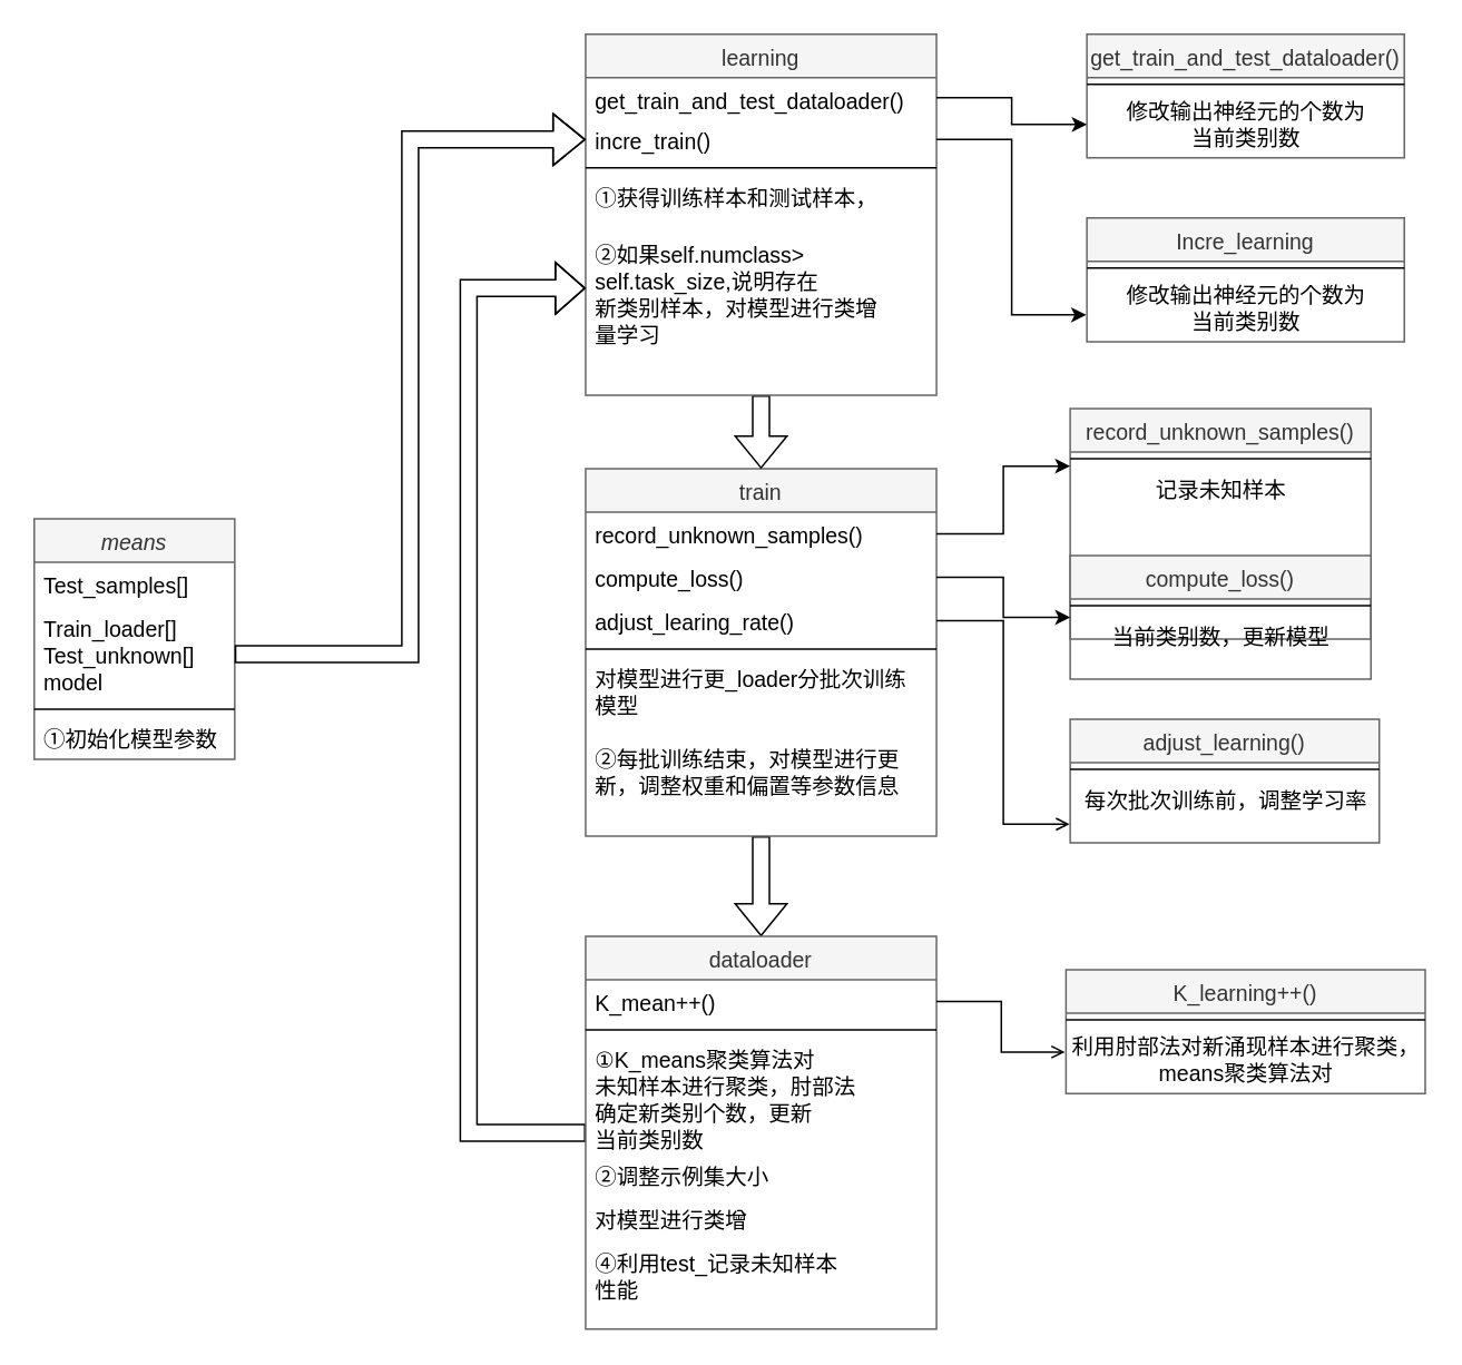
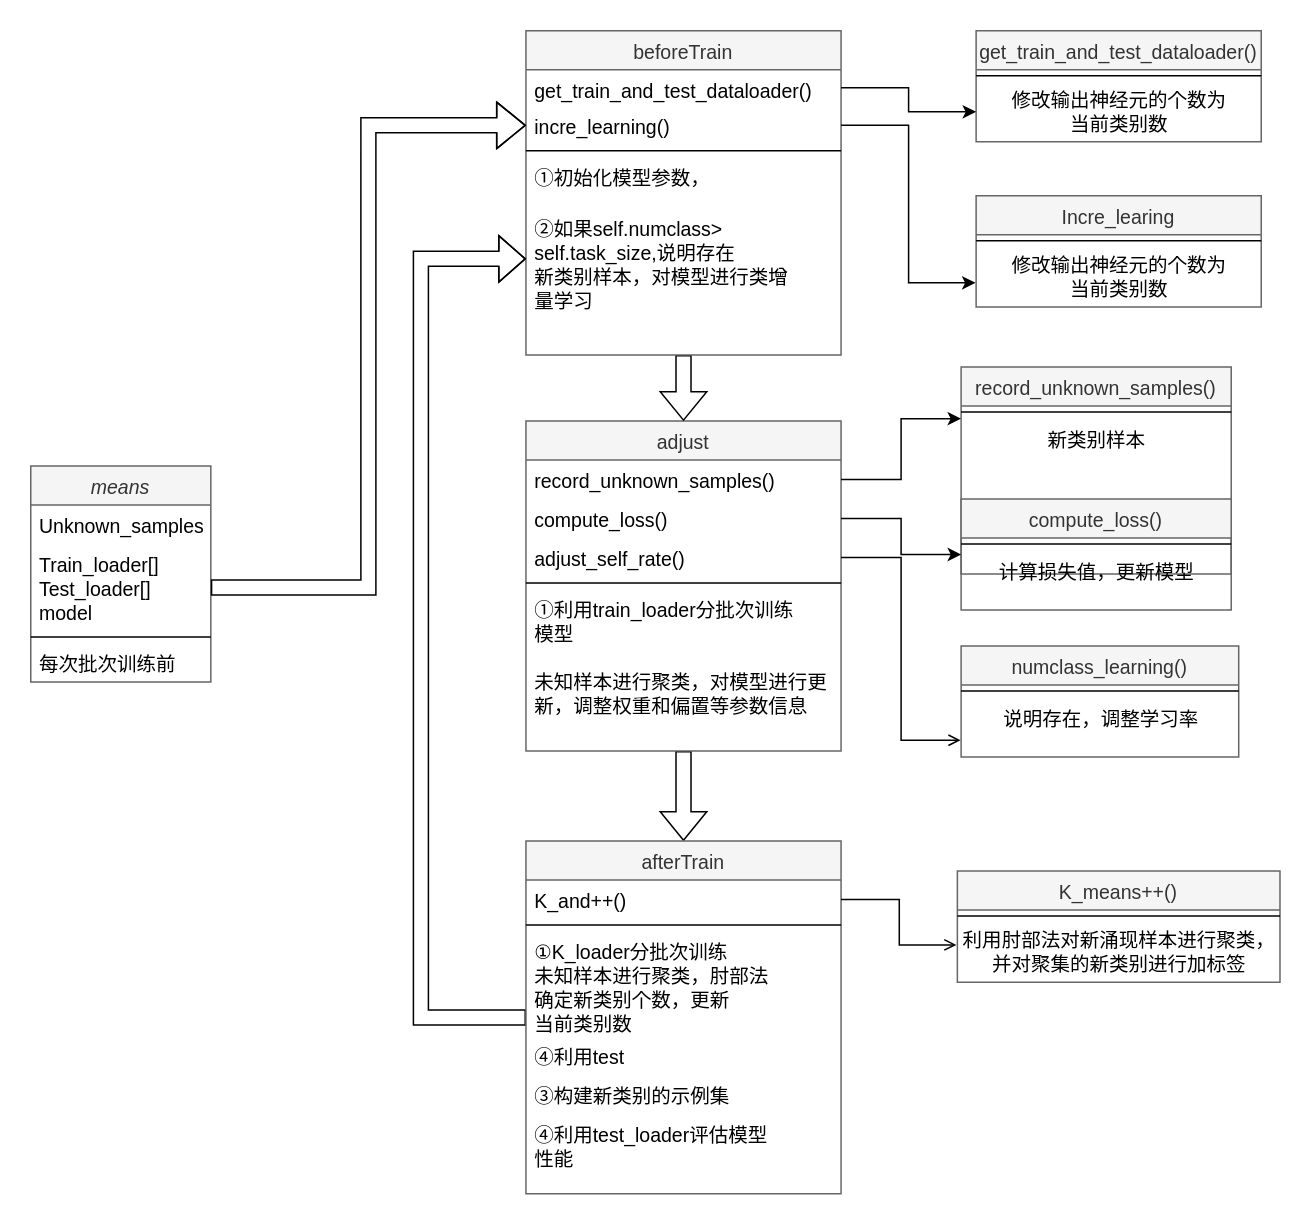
- <mxCell id="16" value="learning" style="swimlane;fontStyle=0;align=center;verticalAlign=top;childLayout=stackLayout;horizontal=1;startSize=26;horizontalStack=0;resizeParent=1;resizeLast=0;collapsible=1;marginBottom=0;rounded=0;shadow=0;strokeWidth=1;fontSize=13;fillColor=#f5f5f5;fontColor=#333333;strokeColor=#666666;" vertex="1" parent="1"><mxGeometry x="350" width="210" height="216" as="geometry" y="20"><mxRectangle x="550" y="140" width="160" height="26" as="alternateBounds" /></mxGeometry></mxCell>
+ <mxCell id="16" value="beforeTrain" style="swimlane;fontStyle=0;align=center;verticalAlign=top;childLayout=stackLayout;horizontal=1;startSize=26;horizontalStack=0;resizeParent=1;resizeLast=0;collapsible=1;marginBottom=0;rounded=0;shadow=0;strokeWidth=1;fontSize=13;fillColor=#f5f5f5;fontColor=#333333;strokeColor=#666666;" vertex="1" parent="1"><mxGeometry x="350" width="210" height="216" as="geometry" y="20"><mxRectangle x="550" y="140" width="160" height="26" as="alternateBounds" /></mxGeometry></mxCell>
- <mxCell id="18" value="incre_train()" style="text;align=left;verticalAlign=top;spacingLeft=4;spacingRight=4;overflow=hidden;rotatable=0;points=[[0,0.5],[1,0.5]];portConstraint=eastwest;rounded=0;shadow=0;html=0;fontSize=13;" vertex="1" parent="16"><mxGeometry y="50" width="210" height="26" as="geometry" /></mxCell>
+ <mxCell id="18" value="incre_learning()" style="text;align=left;verticalAlign=top;spacingLeft=4;spacingRight=4;overflow=hidden;rotatable=0;points=[[0,0.5],[1,0.5]];portConstraint=eastwest;rounded=0;shadow=0;html=0;fontSize=13;" vertex="1" parent="16"><mxGeometry y="50" width="210" height="26" as="geometry" /></mxCell>
- <mxCell id="20" value="①获得训练样本和测试样本，" style="text;align=left;verticalAlign=top;spacingLeft=4;spacingRight=4;overflow=hidden;rotatable=0;points=[[0,0.5],[1,0.5]];portConstraint=eastwest;fontSize=13;" vertex="1" parent="16"><mxGeometry y="84" width="210" height="34" as="geometry" /></mxCell>
+ <mxCell id="20" value="①初始化模型参数，" style="text;align=left;verticalAlign=top;spacingLeft=4;spacingRight=4;overflow=hidden;rotatable=0;points=[[0,0.5],[1,0.5]];portConstraint=eastwest;fontSize=13;" vertex="1" parent="16"><mxGeometry y="84" width="210" height="34" as="geometry" /></mxCell>
- <mxCell id="30" value="Incre_learning" style="swimlane;fontStyle=0;align=center;verticalAlign=top;childLayout=stackLayout;horizontal=1;startSize=26;horizontalStack=0;resizeParent=1;resizeLast=0;collapsible=1;marginBottom=0;rounded=0;shadow=0;strokeWidth=1;fontSize=13;fillColor=#f5f5f5;fontColor=#333333;strokeColor=#666666;" vertex="1" parent="1"><mxGeometry x="650" y="130" width="190" height="74" as="geometry"><mxRectangle x="340" y="380" width="170" height="26" as="alternateBounds" /></mxGeometry></mxCell>
+ <mxCell id="30" value="Incre_learing" style="swimlane;fontStyle=0;align=center;verticalAlign=top;childLayout=stackLayout;horizontal=1;startSize=26;horizontalStack=0;resizeParent=1;resizeLast=0;collapsible=1;marginBottom=0;rounded=0;shadow=0;strokeWidth=1;fontSize=13;fillColor=#f5f5f5;fontColor=#333333;strokeColor=#666666;" vertex="1" parent="1"><mxGeometry x="650" y="130" width="190" height="74" as="geometry"><mxRectangle x="340" y="380" width="170" height="26" as="alternateBounds" /></mxGeometry></mxCell>
- <mxCell id="40" value="记录未知样本" style="text;html=1;align=center;verticalAlign=middle;resizable=0;points=[];autosize=1;strokeColor=none;fillColor=none;fontSize=13;" vertex="1" parent="38"><mxGeometry y="34" width="180" height="30" as="geometry" /></mxCell>
+ <mxCell id="40" value="新类别样本" style="text;html=1;align=center;verticalAlign=middle;resizable=0;points=[];autosize=1;strokeColor=none;fillColor=none;fontSize=13;" vertex="1" parent="38"><mxGeometry y="34" width="180" height="30" as="geometry" /></mxCell>
- <mxCell id="8" value="train" style="swimlane;fontStyle=0;align=center;verticalAlign=top;childLayout=stackLayout;horizontal=1;startSize=26;horizontalStack=0;resizeParent=1;resizeLast=0;collapsible=1;marginBottom=0;rounded=0;shadow=0;strokeWidth=1;fontSize=13;fillColor=#f5f5f5;fontColor=#333333;strokeColor=#666666;" parent="1" vertex="1"><mxGeometry x="350" y="280" width="210" height="220" as="geometry"><mxRectangle x="550" y="140" width="160" height="26" as="alternateBounds" /></mxGeometry></mxCell>
+ <mxCell id="8" value="adjust" style="swimlane;fontStyle=0;align=center;verticalAlign=top;childLayout=stackLayout;horizontal=1;startSize=26;horizontalStack=0;resizeParent=1;resizeLast=0;collapsible=1;marginBottom=0;rounded=0;shadow=0;strokeWidth=1;fontSize=13;fillColor=#f5f5f5;fontColor=#333333;strokeColor=#666666;" parent="1" vertex="1"><mxGeometry x="350" y="280" width="210" height="220" as="geometry"><mxRectangle x="550" y="140" width="160" height="26" as="alternateBounds" /></mxGeometry></mxCell>
- <mxCell id="3" value="Test_samples[]" style="text;align=left;verticalAlign=top;spacingLeft=4;spacingRight=4;overflow=hidden;rotatable=0;points=[[0,0.5],[1,0.5]];portConstraint=eastwest;fontSize=13;" parent="2" vertex="1"><mxGeometry y="26" width="120" height="26" as="geometry" /></mxCell>
+ <mxCell id="3" value="Unknown_samples[]" style="text;align=left;verticalAlign=top;spacingLeft=4;spacingRight=4;overflow=hidden;rotatable=0;points=[[0,0.5],[1,0.5]];portConstraint=eastwest;fontSize=13;" parent="2" vertex="1"><mxGeometry y="26" width="120" height="26" as="geometry" /></mxCell>
- <mxCell id="11" value="adjust_learing_rate()" style="text;align=left;verticalAlign=top;spacingLeft=4;spacingRight=4;overflow=hidden;rotatable=0;points=[[0,0.5],[1,0.5]];portConstraint=eastwest;rounded=0;shadow=0;html=0;fontSize=13;" parent="8" vertex="1"><mxGeometry y="78" width="210" height="26" as="geometry" /></mxCell>
+ <mxCell id="11" value="adjust_self_rate()" style="text;align=left;verticalAlign=top;spacingLeft=4;spacingRight=4;overflow=hidden;rotatable=0;points=[[0,0.5],[1,0.5]];portConstraint=eastwest;rounded=0;shadow=0;html=0;fontSize=13;" parent="8" vertex="1"><mxGeometry y="78" width="210" height="26" as="geometry" /></mxCell>
- <mxCell id="4" value="Train_loader[]&#10;Test_unknown[]&#10;model" style="text;align=left;verticalAlign=top;spacingLeft=4;spacingRight=4;overflow=hidden;rotatable=0;points=[[0,0.5],[1,0.5]];portConstraint=eastwest;rounded=0;shadow=0;html=0;fontSize=13;" parent="2" vertex="1"><mxGeometry y="52" width="120" height="58" as="geometry" /></mxCell>
+ <mxCell id="4" value="Train_loader[]&#10;Test_loader[]&#10;model" style="text;align=left;verticalAlign=top;spacingLeft=4;spacingRight=4;overflow=hidden;rotatable=0;points=[[0,0.5],[1,0.5]];portConstraint=eastwest;rounded=0;shadow=0;html=0;fontSize=13;" parent="2" vertex="1"><mxGeometry y="52" width="120" height="58" as="geometry" /></mxCell>
- <mxCell id="43" value="当前类别数，更新模型" style="text;html=1;align=center;verticalAlign=middle;resizable=0;points=[];autosize=1;strokeColor=none;fillColor=none;fontSize=13;" vertex="1" parent="41"><mxGeometry y="34" width="180" height="30" as="geometry" /></mxCell>
+ <mxCell id="43" value="计算损失值，更新模型" style="text;html=1;align=center;verticalAlign=middle;resizable=0;points=[];autosize=1;strokeColor=none;fillColor=none;fontSize=13;" vertex="1" parent="41"><mxGeometry y="34" width="180" height="30" as="geometry" /></mxCell>
- <mxCell id="13" value="对模型进行更_loader分批次训练&#10;模型" style="text;align=left;verticalAlign=top;spacingLeft=4;spacingRight=4;overflow=hidden;rotatable=0;points=[[0,0.5],[1,0.5]];portConstraint=eastwest;fontSize=13;" parent="8" vertex="1"><mxGeometry y="112" width="210" height="48" as="geometry" /></mxCell>
+ <mxCell id="13" value="①利用train_loader分批次训练&#10;模型" style="text;align=left;verticalAlign=top;spacingLeft=4;spacingRight=4;overflow=hidden;rotatable=0;points=[[0,0.5],[1,0.5]];portConstraint=eastwest;fontSize=13;" parent="8" vertex="1"><mxGeometry y="112" width="210" height="48" as="geometry" /></mxCell>
- <mxCell id="6" value="①初始化模型参数" style="text;align=left;verticalAlign=top;spacingLeft=4;spacingRight=4;overflow=hidden;rotatable=0;points=[[0,0.5],[1,0.5]];portConstraint=eastwest;fontSize=13;" parent="2" vertex="1"><mxGeometry y="118" width="120" height="26" as="geometry" /></mxCell>
+ <mxCell id="6" value="每次批次训练前" style="text;align=left;verticalAlign=top;spacingLeft=4;spacingRight=4;overflow=hidden;rotatable=0;points=[[0,0.5],[1,0.5]];portConstraint=eastwest;fontSize=13;" parent="2" vertex="1"><mxGeometry y="118" width="120" height="26" as="geometry" /></mxCell>
- <mxCell id="44" value="adjust_learning()" style="swimlane;fontStyle=0;align=center;verticalAlign=top;childLayout=stackLayout;horizontal=1;startSize=26;horizontalStack=0;resizeParent=1;resizeLast=0;collapsible=1;marginBottom=0;rounded=0;shadow=0;strokeWidth=1;fontSize=13;fillColor=#f5f5f5;fontColor=#333333;strokeColor=#666666;" vertex="1" parent="1"><mxGeometry x="640" y="430" width="185" height="74" as="geometry"><mxRectangle x="340" y="380" width="170" height="26" as="alternateBounds" /></mxGeometry></mxCell>
+ <mxCell id="44" value="numclass_learning()" style="swimlane;fontStyle=0;align=center;verticalAlign=top;childLayout=stackLayout;horizontal=1;startSize=26;horizontalStack=0;resizeParent=1;resizeLast=0;collapsible=1;marginBottom=0;rounded=0;shadow=0;strokeWidth=1;fontSize=13;fillColor=#f5f5f5;fontColor=#333333;strokeColor=#666666;" vertex="1" parent="1"><mxGeometry x="640" y="430" width="185" height="74" as="geometry"><mxRectangle x="340" y="380" width="170" height="26" as="alternateBounds" /></mxGeometry></mxCell>
- <mxCell id="14" value="②每批训练结束，对模型进行更&#10;新，调整权重和偏置等参数信息" style="text;align=left;verticalAlign=top;spacingLeft=4;spacingRight=4;overflow=hidden;rotatable=0;points=[[0,0.5],[1,0.5]];portConstraint=eastwest;fontSize=13;" parent="8" vertex="1"><mxGeometry y="160" width="210" height="60" as="geometry" /></mxCell>
+ <mxCell id="14" value="未知样本进行聚类，对模型进行更&#10;新，调整权重和偏置等参数信息" style="text;align=left;verticalAlign=top;spacingLeft=4;spacingRight=4;overflow=hidden;rotatable=0;points=[[0,0.5],[1,0.5]];portConstraint=eastwest;fontSize=13;" parent="8" vertex="1"><mxGeometry y="160" width="210" height="60" as="geometry" /></mxCell>
- <mxCell id="46" value="每次批次训练前，调整学习率" style="text;html=1;align=center;verticalAlign=middle;resizable=0;points=[];autosize=1;strokeColor=none;fillColor=none;fontSize=13;" vertex="1" parent="44"><mxGeometry y="34" width="185" height="30" as="geometry" /></mxCell>
+ <mxCell id="46" value="说明存在，调整学习率" style="text;html=1;align=center;verticalAlign=middle;resizable=0;points=[];autosize=1;strokeColor=none;fillColor=none;fontSize=13;" vertex="1" parent="44"><mxGeometry y="34" width="185" height="30" as="geometry" /></mxCell>
- <mxCell id="23" value="dataloader" style="swimlane;fontStyle=0;align=center;verticalAlign=top;childLayout=stackLayout;horizontal=1;startSize=26;horizontalStack=0;resizeParent=1;resizeLast=0;collapsible=1;marginBottom=0;rounded=0;shadow=0;strokeWidth=1;fontSize=13;fillColor=#f5f5f5;fontColor=#333333;strokeColor=#666666;" vertex="1" parent="1"><mxGeometry x="350" y="560" width="210" height="235" as="geometry"><mxRectangle x="550" y="140" width="160" height="26" as="alternateBounds" /></mxGeometry></mxCell>
+ <mxCell id="23" value="afterTrain" style="swimlane;fontStyle=0;align=center;verticalAlign=top;childLayout=stackLayout;horizontal=1;startSize=26;horizontalStack=0;resizeParent=1;resizeLast=0;collapsible=1;marginBottom=0;rounded=0;shadow=0;strokeWidth=1;fontSize=13;fillColor=#f5f5f5;fontColor=#333333;strokeColor=#666666;" vertex="1" parent="1"><mxGeometry x="350" y="560" width="210" height="235" as="geometry"><mxRectangle x="550" y="140" width="160" height="26" as="alternateBounds" /></mxGeometry></mxCell>
- <mxCell id="50" value="K_learning++()" style="swimlane;fontStyle=0;align=center;verticalAlign=top;childLayout=stackLayout;horizontal=1;startSize=26;horizontalStack=0;resizeParent=1;resizeLast=0;collapsible=1;marginBottom=0;rounded=0;shadow=0;strokeWidth=1;fontSize=13;fillColor=#f5f5f5;fontColor=#333333;strokeColor=#666666;" vertex="1" parent="1"><mxGeometry x="637.5" y="580" width="215" height="74" as="geometry"><mxRectangle x="340" y="380" width="170" height="26" as="alternateBounds" /></mxGeometry></mxCell>
+ <mxCell id="50" value="K_means++()" style="swimlane;fontStyle=0;align=center;verticalAlign=top;childLayout=stackLayout;horizontal=1;startSize=26;horizontalStack=0;resizeParent=1;resizeLast=0;collapsible=1;marginBottom=0;rounded=0;shadow=0;strokeWidth=1;fontSize=13;fillColor=#f5f5f5;fontColor=#333333;strokeColor=#666666;" vertex="1" parent="1"><mxGeometry x="637.5" y="580" width="215" height="74" as="geometry"><mxRectangle x="340" y="380" width="170" height="26" as="alternateBounds" /></mxGeometry></mxCell>
- <mxCell id="24" value="K_mean++()" style="text;align=left;verticalAlign=top;spacingLeft=4;spacingRight=4;overflow=hidden;rotatable=0;points=[[0,0.5],[1,0.5]];portConstraint=eastwest;fontSize=13;" vertex="1" parent="23"><mxGeometry y="26" width="210" height="26" as="geometry" /></mxCell>
+ <mxCell id="24" value="K_and++()" style="text;align=left;verticalAlign=top;spacingLeft=4;spacingRight=4;overflow=hidden;rotatable=0;points=[[0,0.5],[1,0.5]];portConstraint=eastwest;fontSize=13;" vertex="1" parent="23"><mxGeometry y="26" width="210" height="26" as="geometry" /></mxCell>
- <mxCell id="26" value="①K_means聚类算法对&#10;未知样本进行聚类，肘部法&#10;确定新类别个数，更新&#10;当前类别数" style="text;align=left;verticalAlign=top;spacingLeft=4;spacingRight=4;overflow=hidden;rotatable=0;points=[[0,0.5],[1,0.5]];portConstraint=eastwest;fontSize=13;" vertex="1" parent="23"><mxGeometry y="60" width="210" height="70" as="geometry" /></mxCell>
+ <mxCell id="26" value="①K_loader分批次训练&#10;未知样本进行聚类，肘部法&#10;确定新类别个数，更新&#10;当前类别数" style="text;align=left;verticalAlign=top;spacingLeft=4;spacingRight=4;overflow=hidden;rotatable=0;points=[[0,0.5],[1,0.5]];portConstraint=eastwest;fontSize=13;" vertex="1" parent="23"><mxGeometry y="60" width="210" height="70" as="geometry" /></mxCell>
- <mxCell id="52" value="利用肘部法对新涌现样本进行聚类，&lt;div&gt;means聚类算法对&lt;/div&gt;" style="text;html=1;align=center;verticalAlign=middle;resizable=0;points=[];autosize=1;strokeColor=none;fillColor=none;fontSize=13;" vertex="1" parent="50"><mxGeometry y="34" width="215" height="40" as="geometry" /></mxCell>
+ <mxCell id="52" value="利用肘部法对新涌现样本进行聚类，&lt;div&gt;并对聚集的新类别进行加标签&lt;/div&gt;" style="text;html=1;align=center;verticalAlign=middle;resizable=0;points=[];autosize=1;strokeColor=none;fillColor=none;fontSize=13;" vertex="1" parent="50"><mxGeometry y="34" width="215" height="40" as="geometry" /></mxCell>
- <mxCell id="27" value="②调整示例集大小" style="text;align=left;verticalAlign=top;spacingLeft=4;spacingRight=4;overflow=hidden;rotatable=0;points=[[0,0.5],[1,0.5]];portConstraint=eastwest;fontSize=13;" vertex="1" parent="23"><mxGeometry y="130" width="210" height="26" as="geometry" /></mxCell>
+ <mxCell id="27" value="④利用test" style="text;align=left;verticalAlign=top;spacingLeft=4;spacingRight=4;overflow=hidden;rotatable=0;points=[[0,0.5],[1,0.5]];portConstraint=eastwest;fontSize=13;" vertex="1" parent="23"><mxGeometry y="130" width="210" height="26" as="geometry" /></mxCell>
- <mxCell id="28" value="对模型进行类增" style="text;align=left;verticalAlign=top;spacingLeft=4;spacingRight=4;overflow=hidden;rotatable=0;points=[[0,0.5],[1,0.5]];portConstraint=eastwest;fontSize=13;" vertex="1" parent="23"><mxGeometry y="156" width="210" height="26" as="geometry" /></mxCell>
+ <mxCell id="28" value="③构建新类别的示例集" style="text;align=left;verticalAlign=top;spacingLeft=4;spacingRight=4;overflow=hidden;rotatable=0;points=[[0,0.5],[1,0.5]];portConstraint=eastwest;fontSize=13;" vertex="1" parent="23"><mxGeometry y="156" width="210" height="26" as="geometry" /></mxCell>
- <mxCell id="29" value="④利用test_记录未知样本&#10;性能" style="text;align=left;verticalAlign=top;spacingLeft=4;spacingRight=4;overflow=hidden;rotatable=0;points=[[0,0.5],[1,0.5]];portConstraint=eastwest;fontSize=13;" vertex="1" parent="23"><mxGeometry y="182" width="210" height="38" as="geometry" /></mxCell>
+ <mxCell id="29" value="④利用test_loader评估模型&#10;性能" style="text;align=left;verticalAlign=top;spacingLeft=4;spacingRight=4;overflow=hidden;rotatable=0;points=[[0,0.5],[1,0.5]];portConstraint=eastwest;fontSize=13;" vertex="1" parent="23"><mxGeometry y="182" width="210" height="38" as="geometry" /></mxCell>
